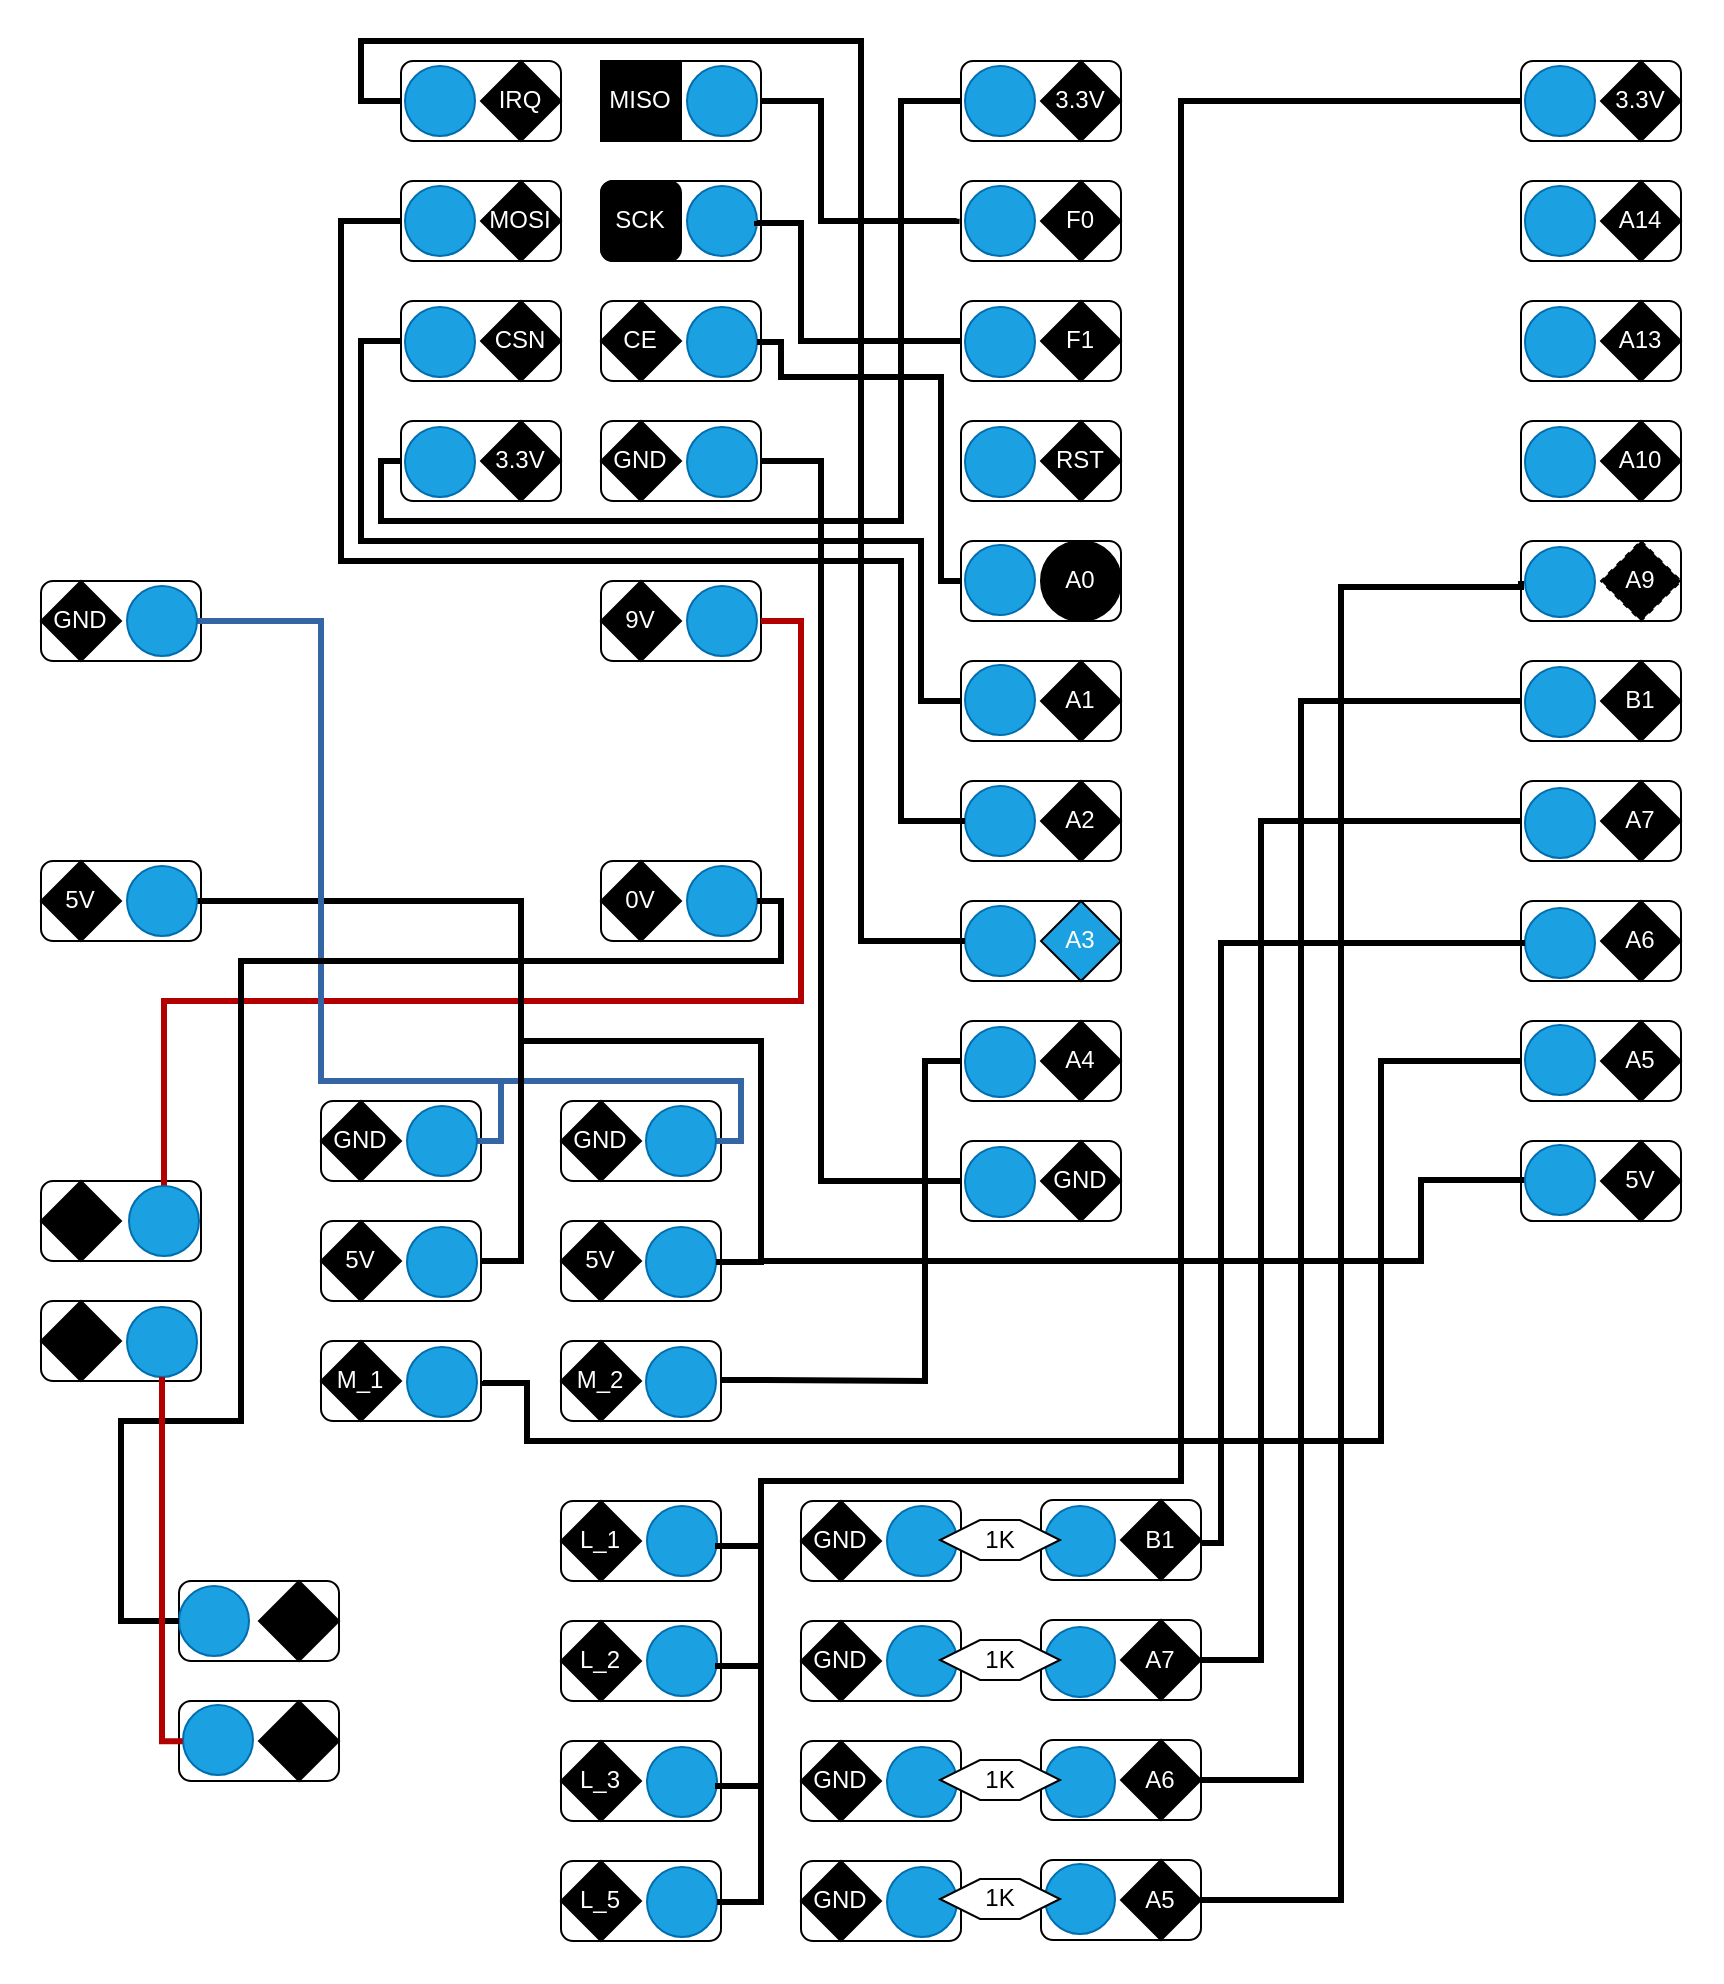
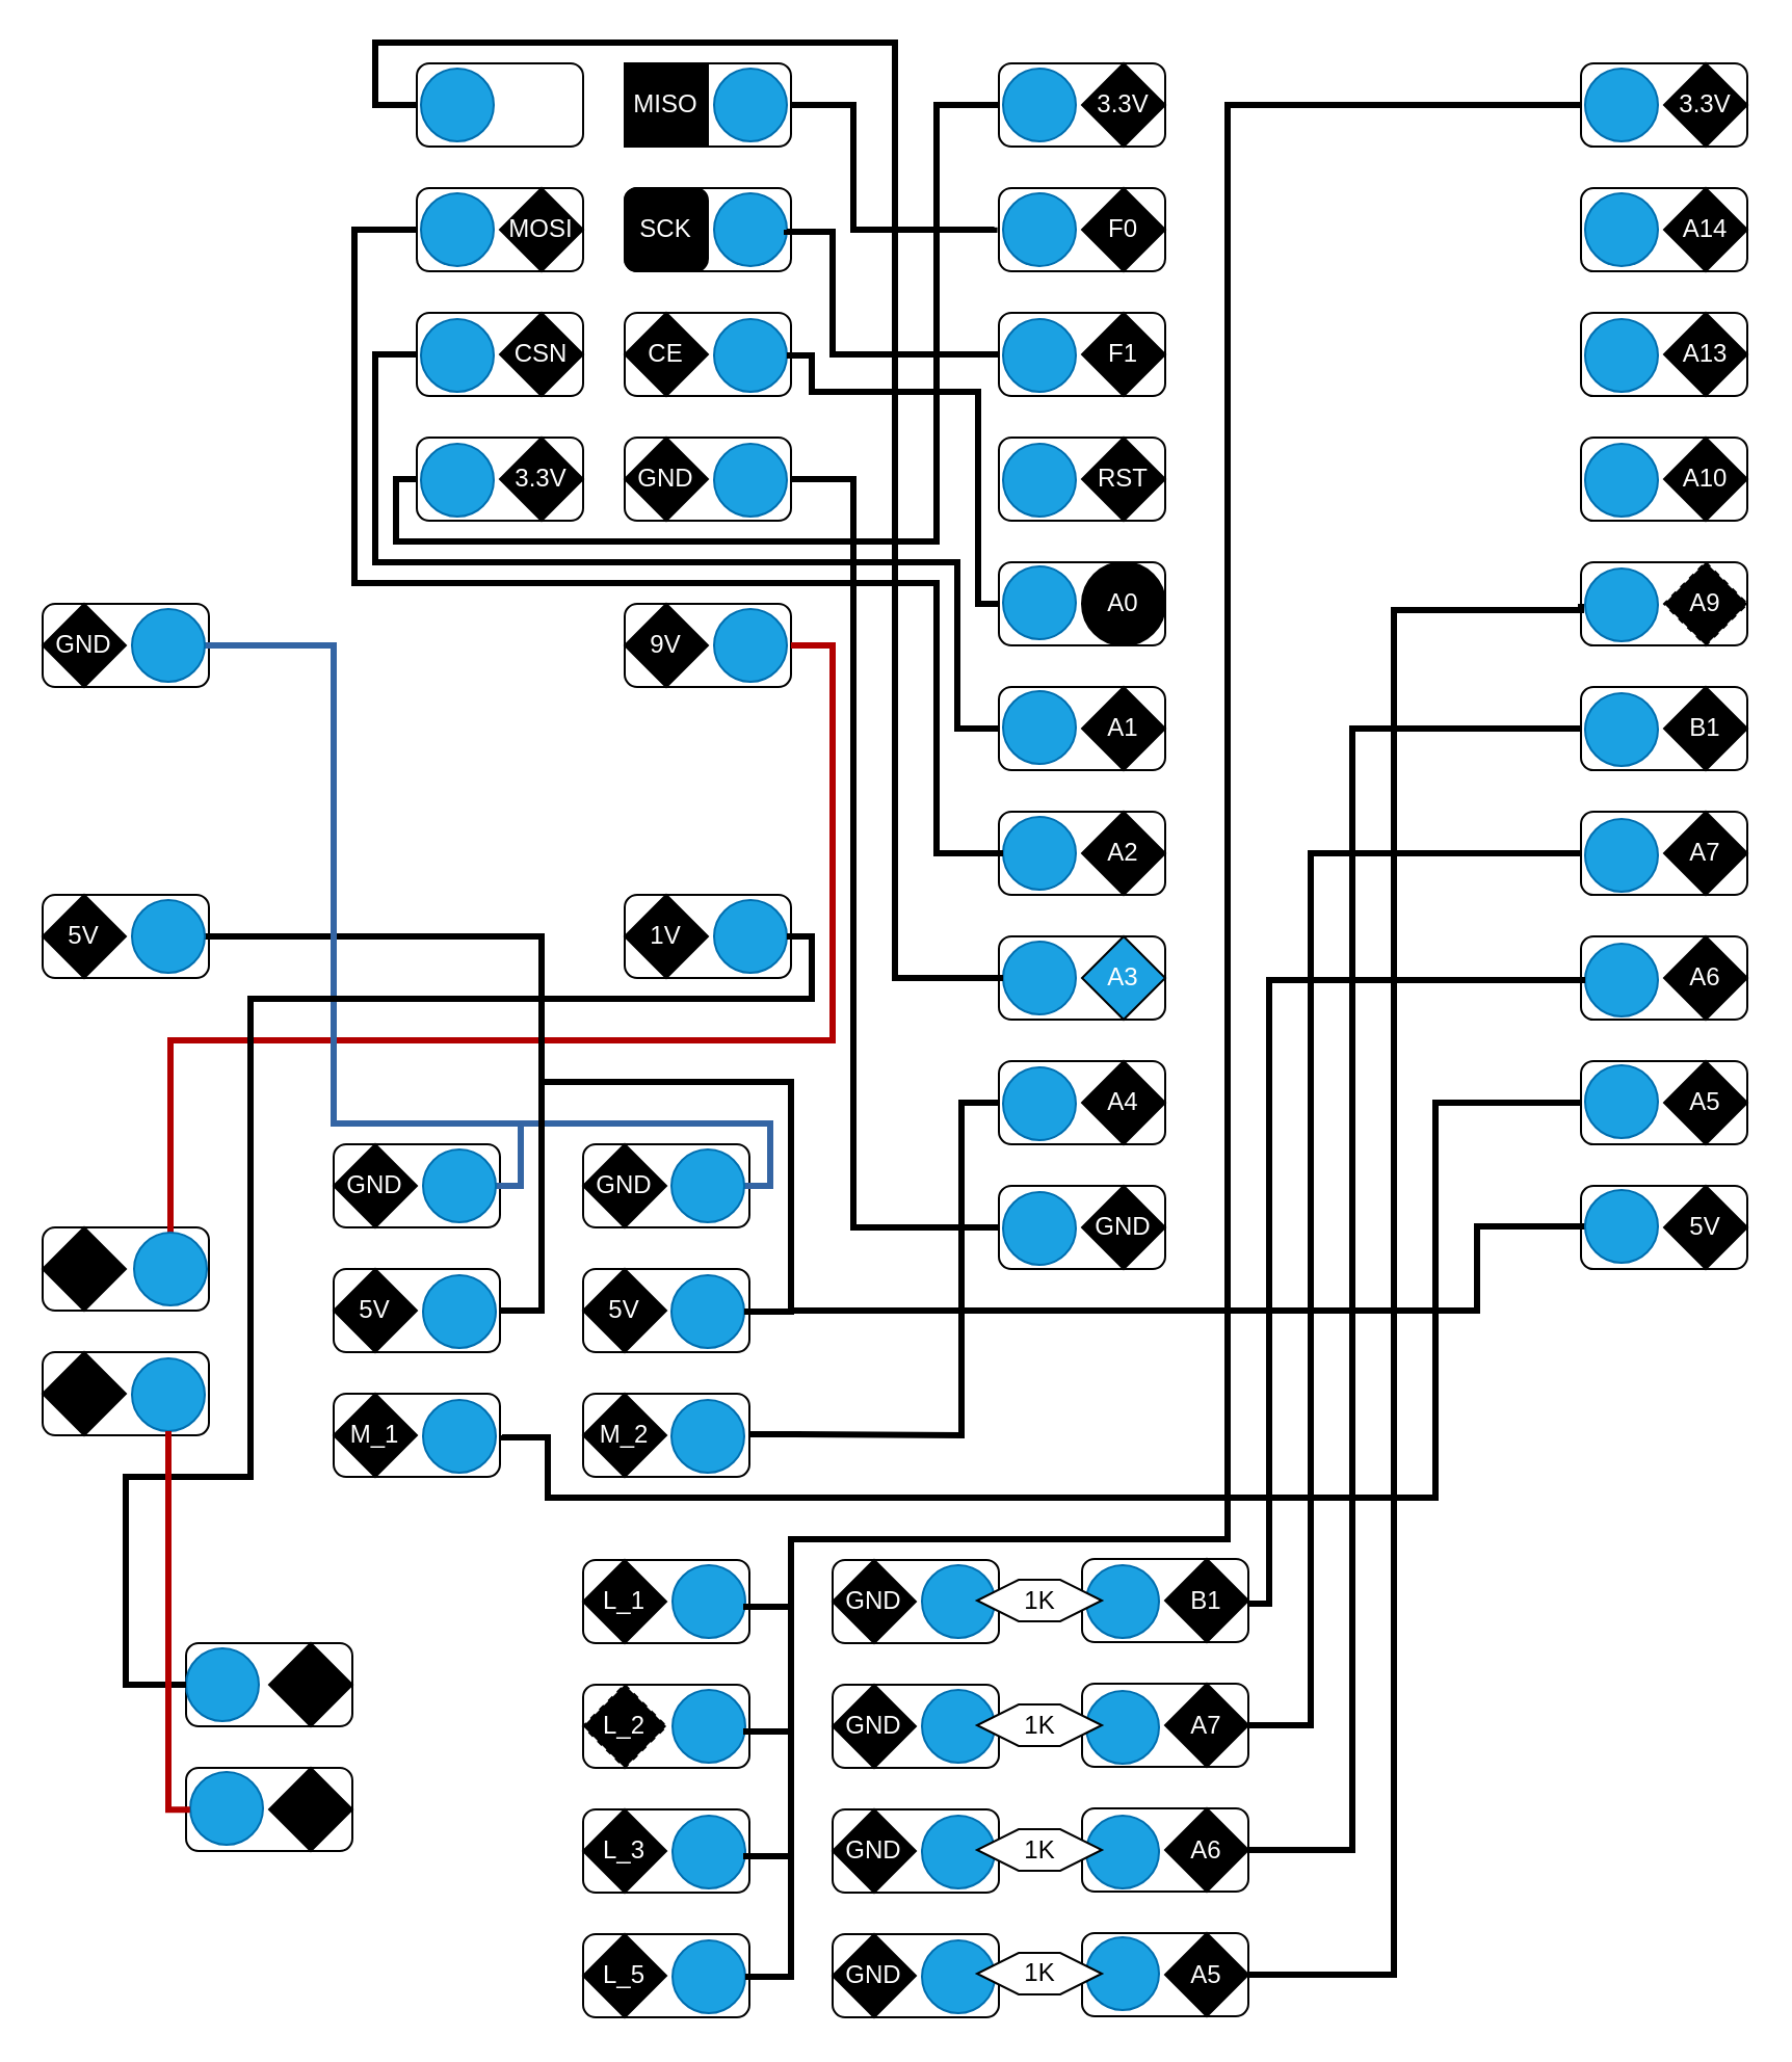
- <mxCell id="154" value="IRQ" style="rhombus;whiteSpace=wrap;html=1;fillColor=#000000;fontColor=#FFFFFF;" vertex="1" parent="1"><mxGeometry x="240" y="30" width="40" height="40" as="geometry" /></mxCell>
- <mxCell id="61" value="0V" style="rhombus;whiteSpace=wrap;html=1;fillColor=#000000;fontColor=#ffffff;" vertex="1" parent="1"><mxGeometry x="300" y="430" width="40" height="40" as="geometry" /></mxCell>
+ <mxCell id="61" value="1V" style="rhombus;whiteSpace=wrap;html=1;fillColor=#000000;fontColor=#ffffff;" vertex="1" parent="1"><mxGeometry x="300" y="430" width="40" height="40" as="geometry" /></mxCell>
- <mxCell id="49" value="L_2" style="rhombus;whiteSpace=wrap;html=1;fillColor=#000000;fontColor=#ffffff;" vertex="1" parent="1"><mxGeometry x="280" y="810" width="40" height="40" as="geometry" /></mxCell>
+ <mxCell id="49" value="L_2" style="rhombus;whiteSpace=wrap;html=1;fillColor=#000000;fontColor=#ffffff;dashed=1;" vertex="1" parent="1"><mxGeometry x="280" y="810" width="40" height="40" as="geometry" /></mxCell>
